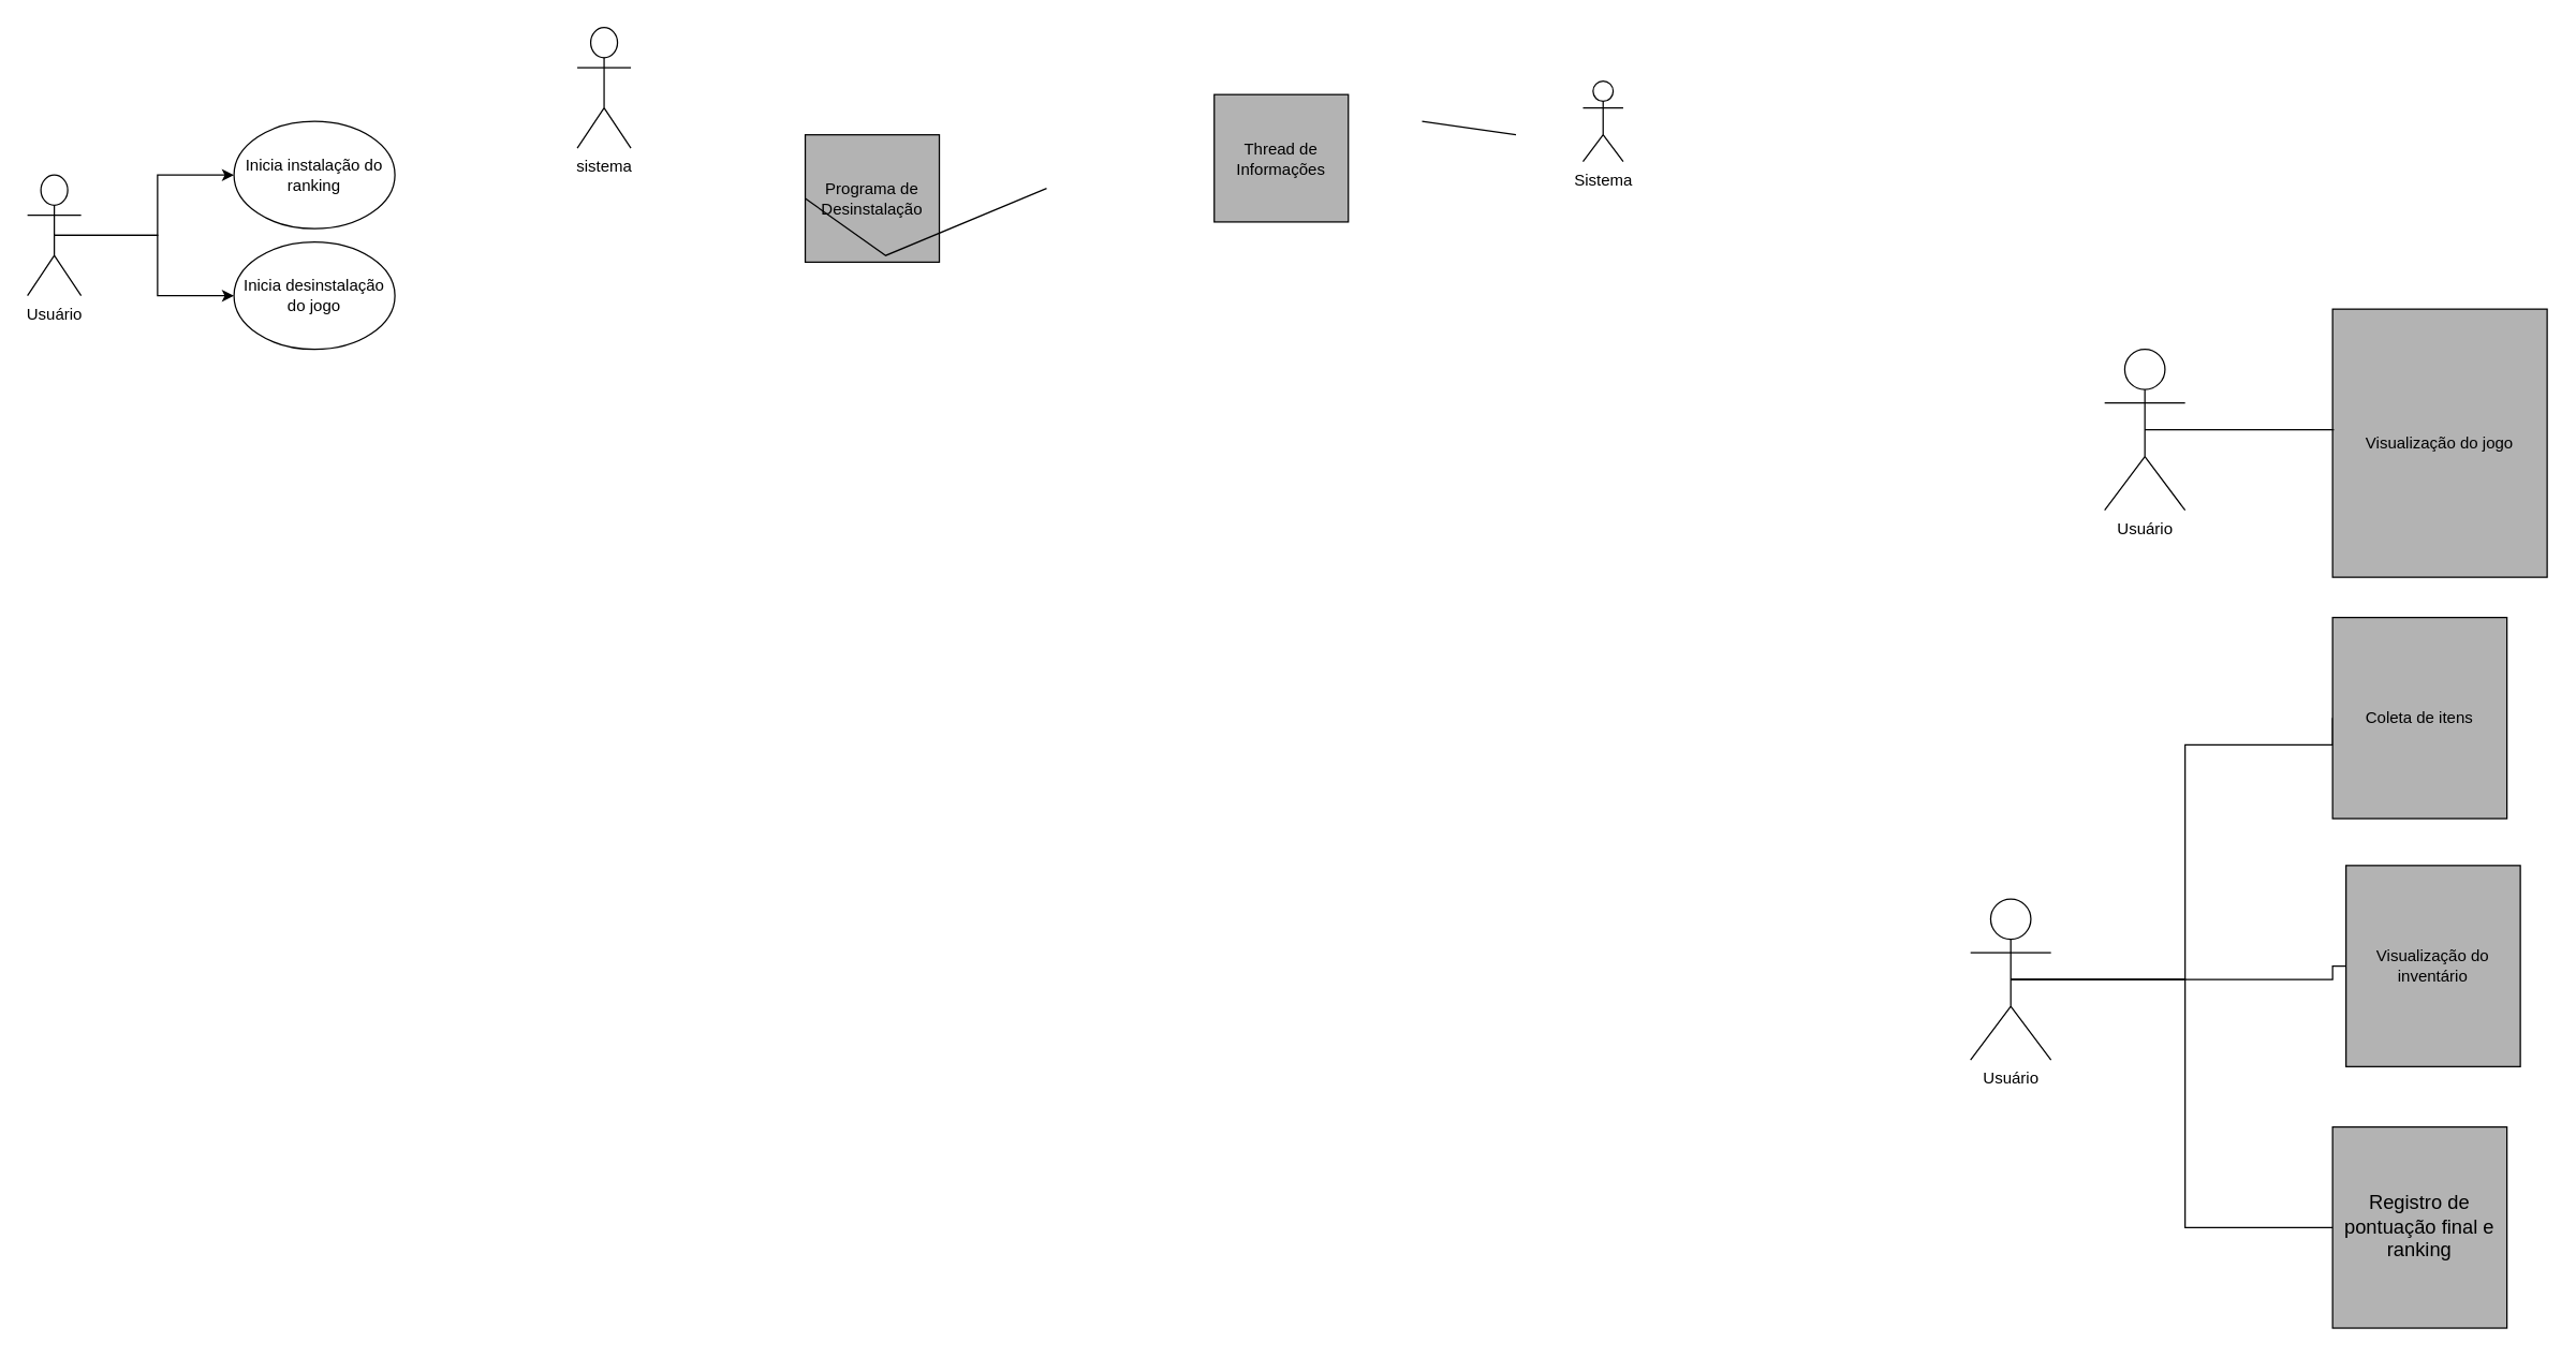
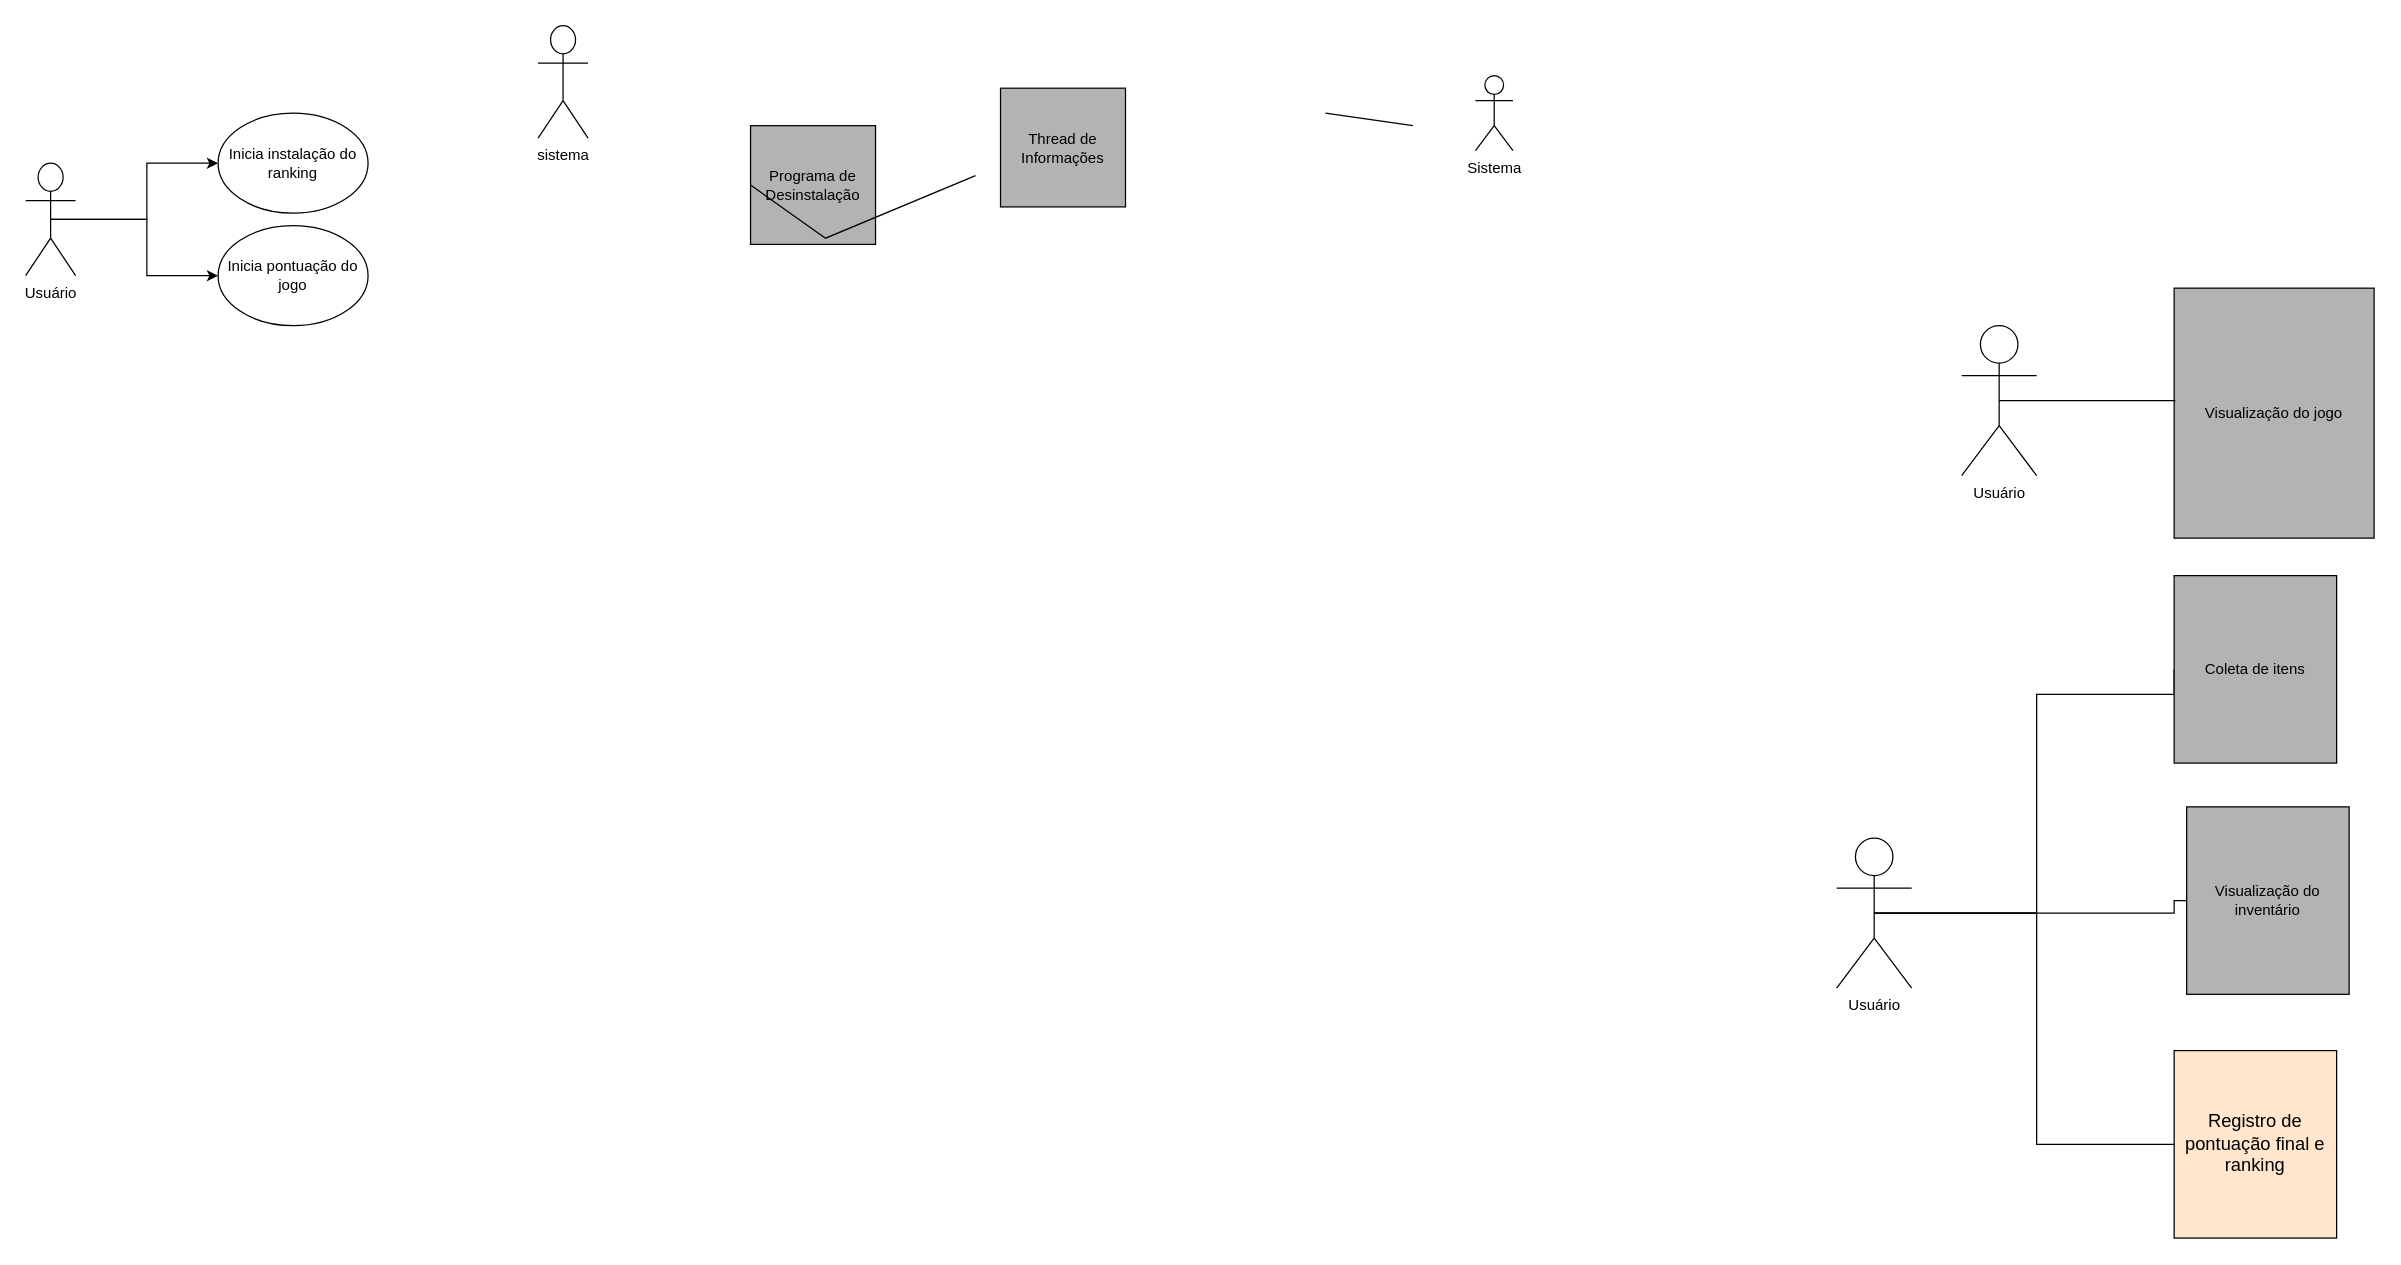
- <mxCell id="8" value="Thread de Informações" style="rounded=0;whiteSpace=wrap;html=1;fillColor=#B3B3B3;" parent="1" vertex="1"><mxGeometry x="905" y="70" width="100" height="95" as="geometry" /></mxCell>
+ <mxCell id="8" value="Thread de Informações" style="rounded=0;whiteSpace=wrap;html=1;fillColor=#B3B3B3;" parent="1" vertex="1"><mxGeometry x="800" y="70" width="100" height="95" as="geometry" /></mxCell>
- <mxCell id="12" value="Inicia desinstalação do jogo" style="ellipse;whiteSpace=wrap;html=1;" vertex="1" parent="1"><mxGeometry x="174" y="180" width="120" height="80" as="geometry" /></mxCell>
+ <mxCell id="12" value="Inicia pontuação do jogo" style="ellipse;whiteSpace=wrap;html=1;" vertex="1" parent="1"><mxGeometry x="174" y="180" width="120" height="80" as="geometry" /></mxCell>
- <mxCell id="22" value="&lt;font face=&quot;arial&quot;&gt;&lt;span style=&quot;font-size: 14.667px&quot;&gt;Registro de pontuação final e ranking&lt;/span&gt;&lt;/font&gt;" style="rounded=0;whiteSpace=wrap;html=1;fillColor=#B3B3B3;" vertex="1" parent="1"><mxGeometry x="1739" y="840" width="130" height="150" as="geometry" /></mxCell>
+ <mxCell id="22" value="&lt;font face=&quot;arial&quot;&gt;&lt;span style=&quot;font-size: 14.667px&quot;&gt;Registro de pontuação final e ranking&lt;/span&gt;&lt;/font&gt;" style="rounded=0;whiteSpace=wrap;html=1;fillColor=#ffe6cc;" vertex="1" parent="1"><mxGeometry x="1739" y="840" width="130" height="150" as="geometry" /></mxCell>
